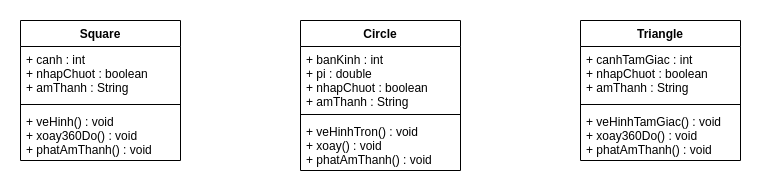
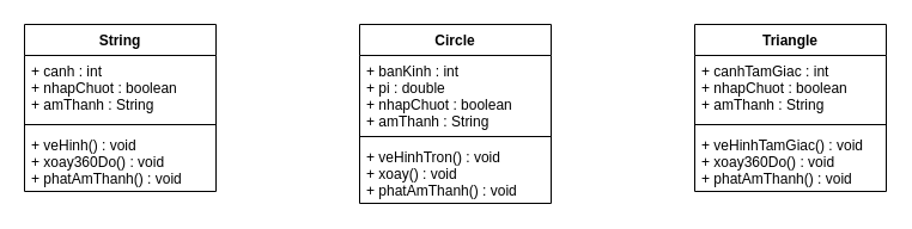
- <mxCell id="2" value="Square" style="swimlane;fontStyle=1;align=center;verticalAlign=top;childLayout=stackLayout;horizontal=1;startSize=26;horizontalStack=0;resizeParent=1;resizeParentMax=0;resizeLast=0;collapsible=1;marginBottom=0;" vertex="1" parent="1"><mxGeometry x="20" y="20" width="160" height="140" as="geometry" /></mxCell>
+ <mxCell id="2" value="String" style="swimlane;fontStyle=1;align=center;verticalAlign=top;childLayout=stackLayout;horizontal=1;startSize=26;horizontalStack=0;resizeParent=1;resizeParentMax=0;resizeLast=0;collapsible=1;marginBottom=0;" vertex="1" parent="1"><mxGeometry x="20" y="20" width="160" height="140" as="geometry" /></mxCell>
